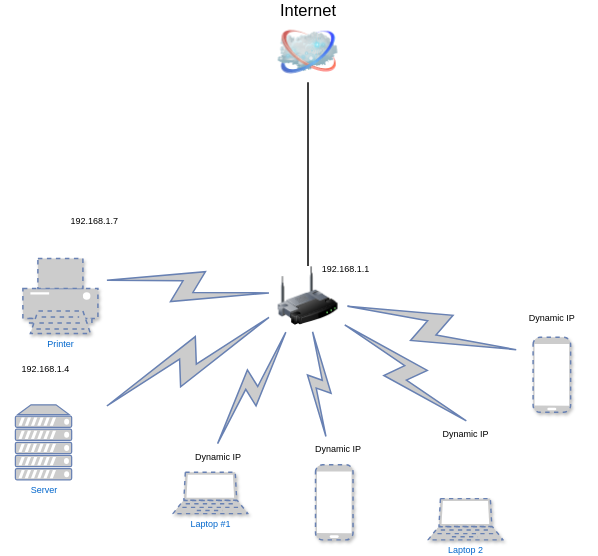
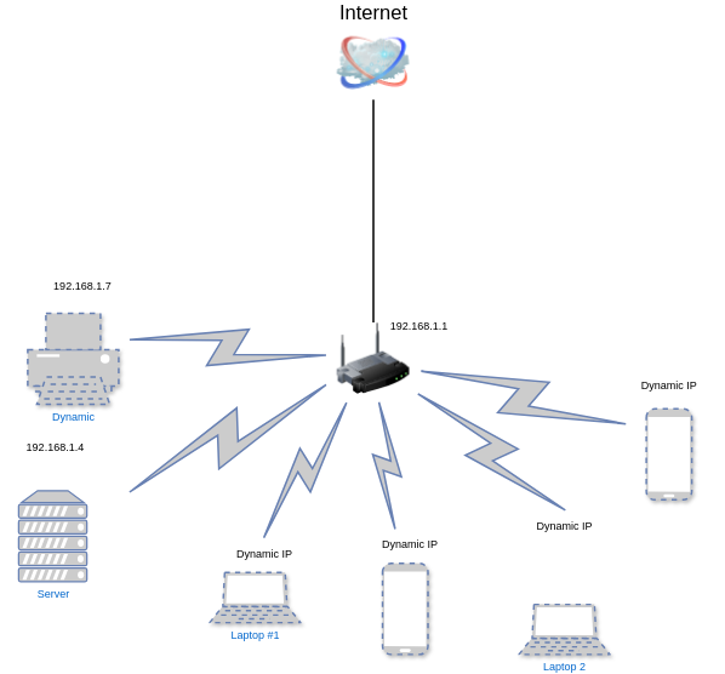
- <mxCell id="18" value="&lt;div&gt;192.168.1.7&lt;/div&gt;" style="text;html=1;resizable=0;autosize=1;align=center;verticalAlign=middle;points=[];fillColor=none;strokeColor=none;rounded=0;" vertex="1" parent="1"><mxGeometry x="85" y="275" width="80" height="20" as="geometry" /></mxCell>
+ <mxCell id="18" value="&lt;div&gt;192.168.1.7&lt;/div&gt;" style="text;html=1;resizable=0;autosize=1;align=center;verticalAlign=middle;points=[];fillColor=none;strokeColor=none;rounded=0;" vertex="1" parent="1"><mxGeometry x="50" y="295" width="80" height="20" as="geometry" /></mxCell>
- <mxCell id="21" value="Printer" style="fontColor=#0066CC;verticalAlign=top;verticalLabelPosition=bottom;labelPosition=center;align=center;html=1;outlineConnect=0;fillColor=#CCCCCC;strokeColor=#6881B3;gradientColor=none;gradientDirection=north;strokeWidth=2;shape=mxgraph.networks.printer;rounded=1;shadow=1;glass=0;dashed=1;sketch=0;" vertex="1" parent="1"><mxGeometry x="30" y="335" width="100" height="100" as="geometry" /></mxCell>
+ <mxCell id="21" value="Dynamic" style="fontColor=#0066CC;verticalAlign=top;verticalLabelPosition=bottom;labelPosition=center;align=center;html=1;outlineConnect=0;fillColor=#CCCCCC;strokeColor=#6881B3;gradientColor=none;gradientDirection=north;strokeWidth=2;shape=mxgraph.networks.printer;rounded=1;shadow=1;glass=0;dashed=1;sketch=0;" vertex="1" parent="1"><mxGeometry x="30" y="335" width="100" height="100" as="geometry" /></mxCell>
